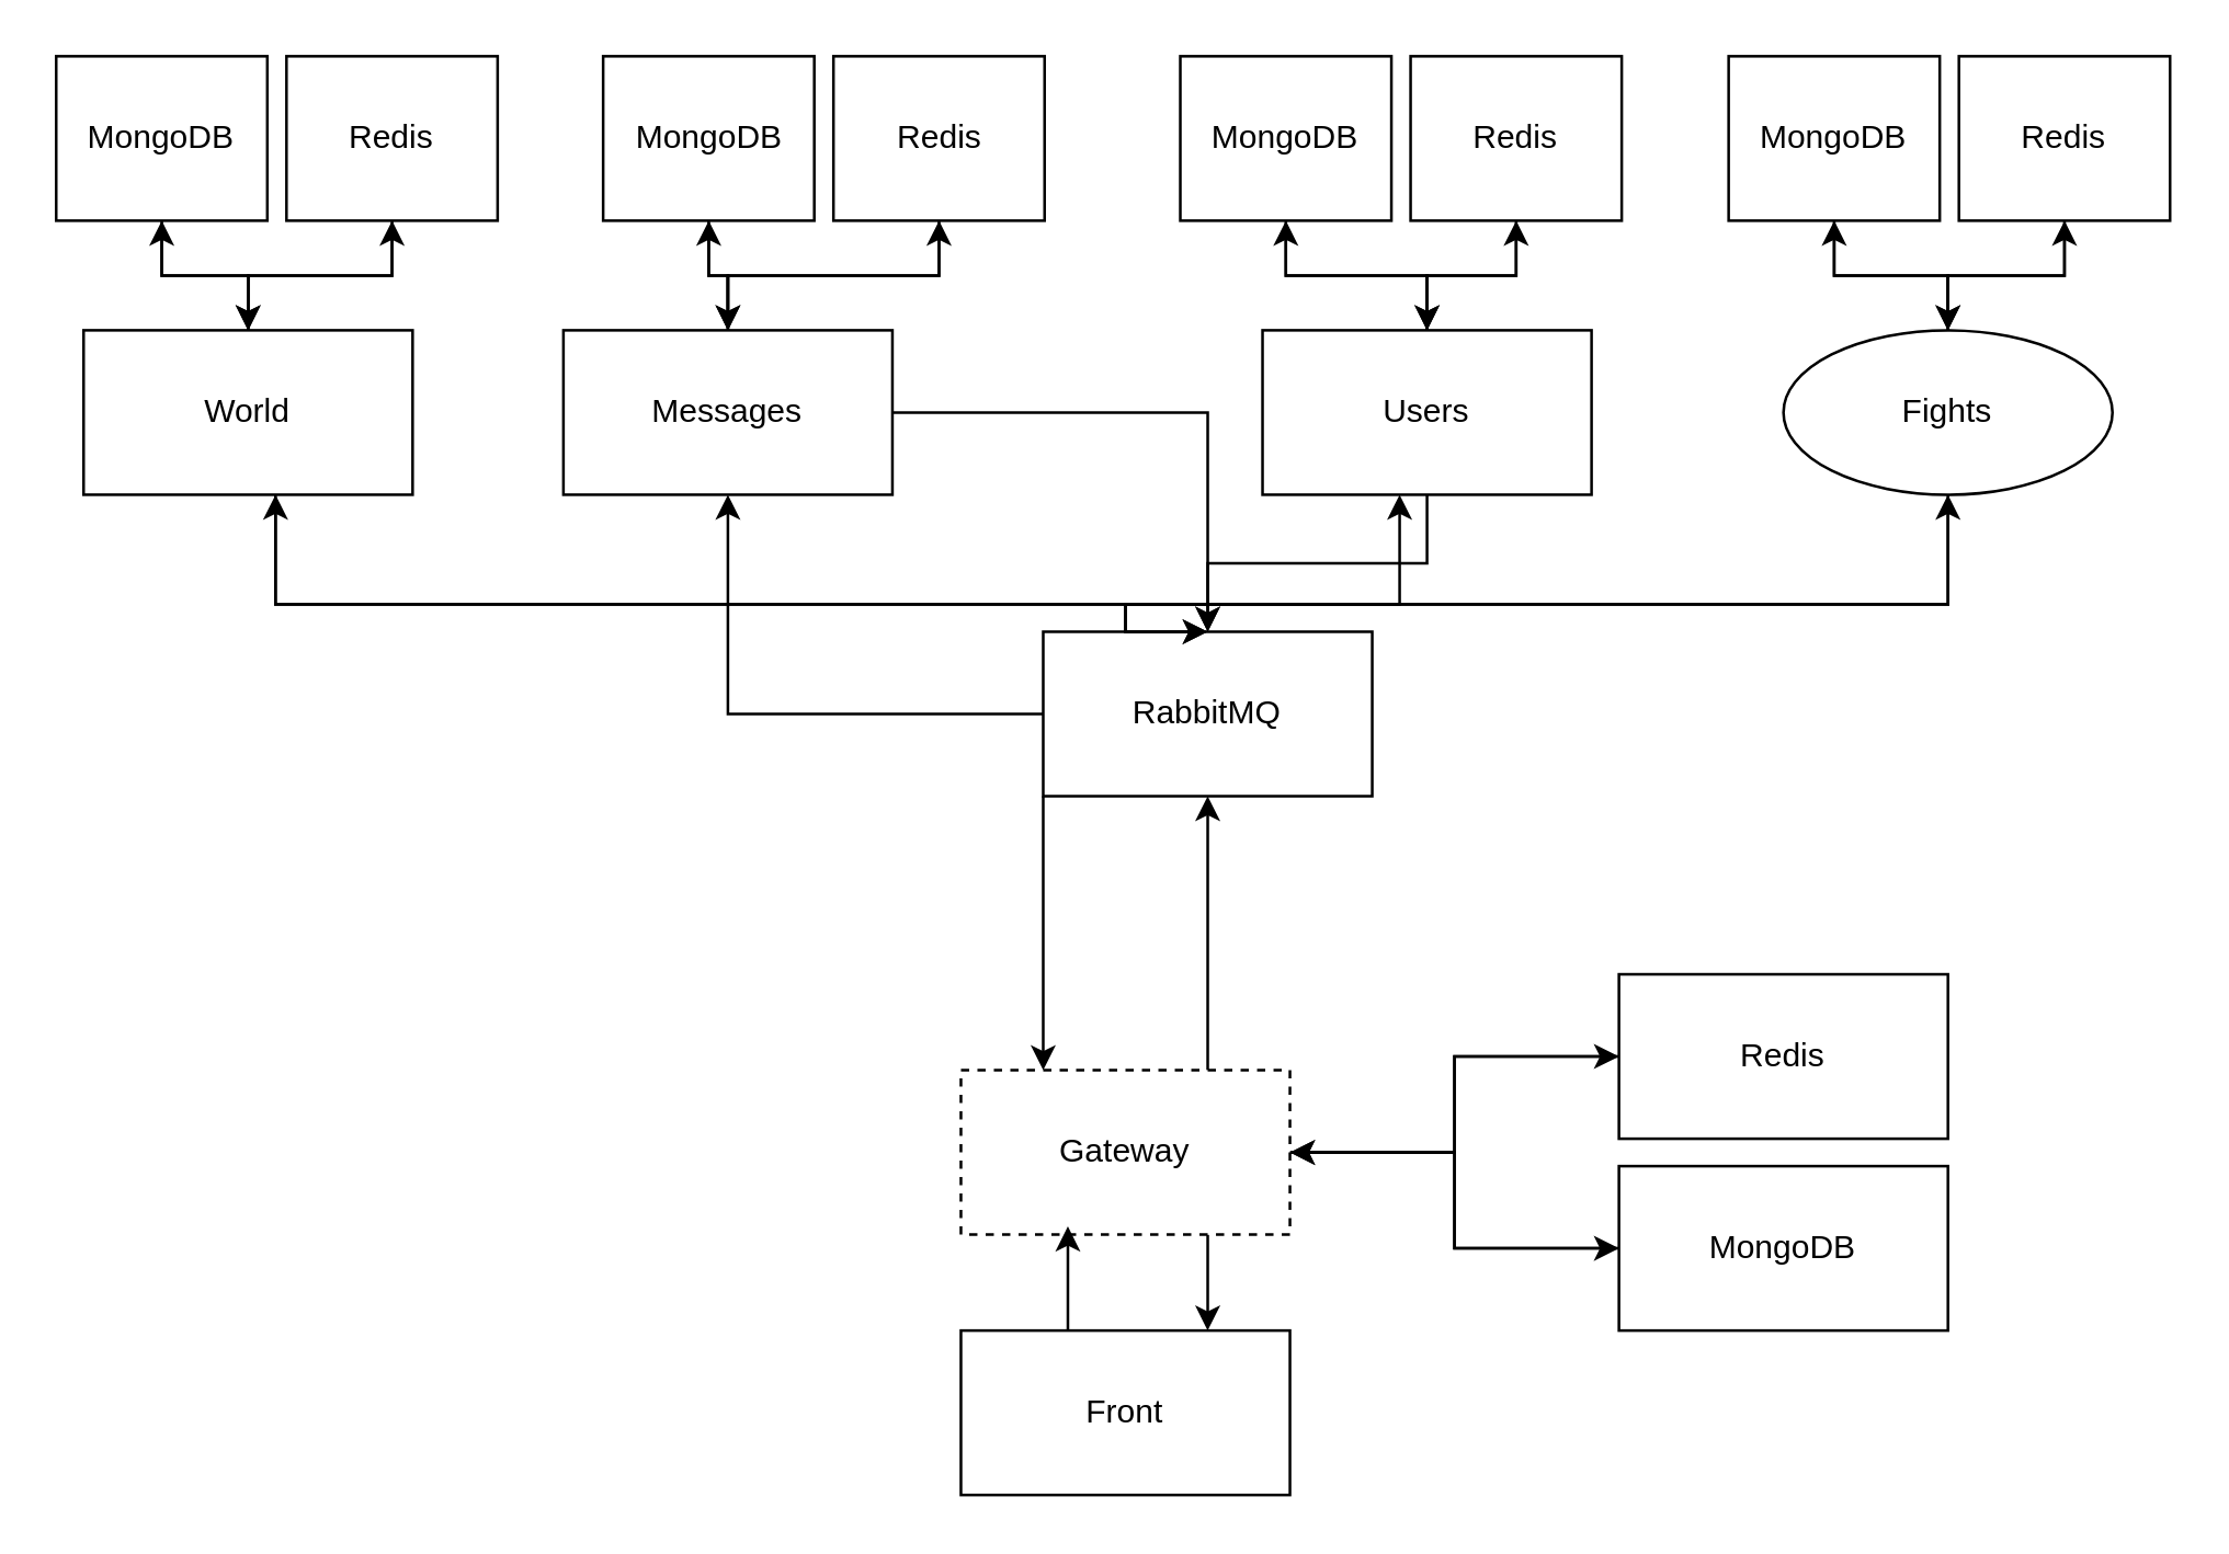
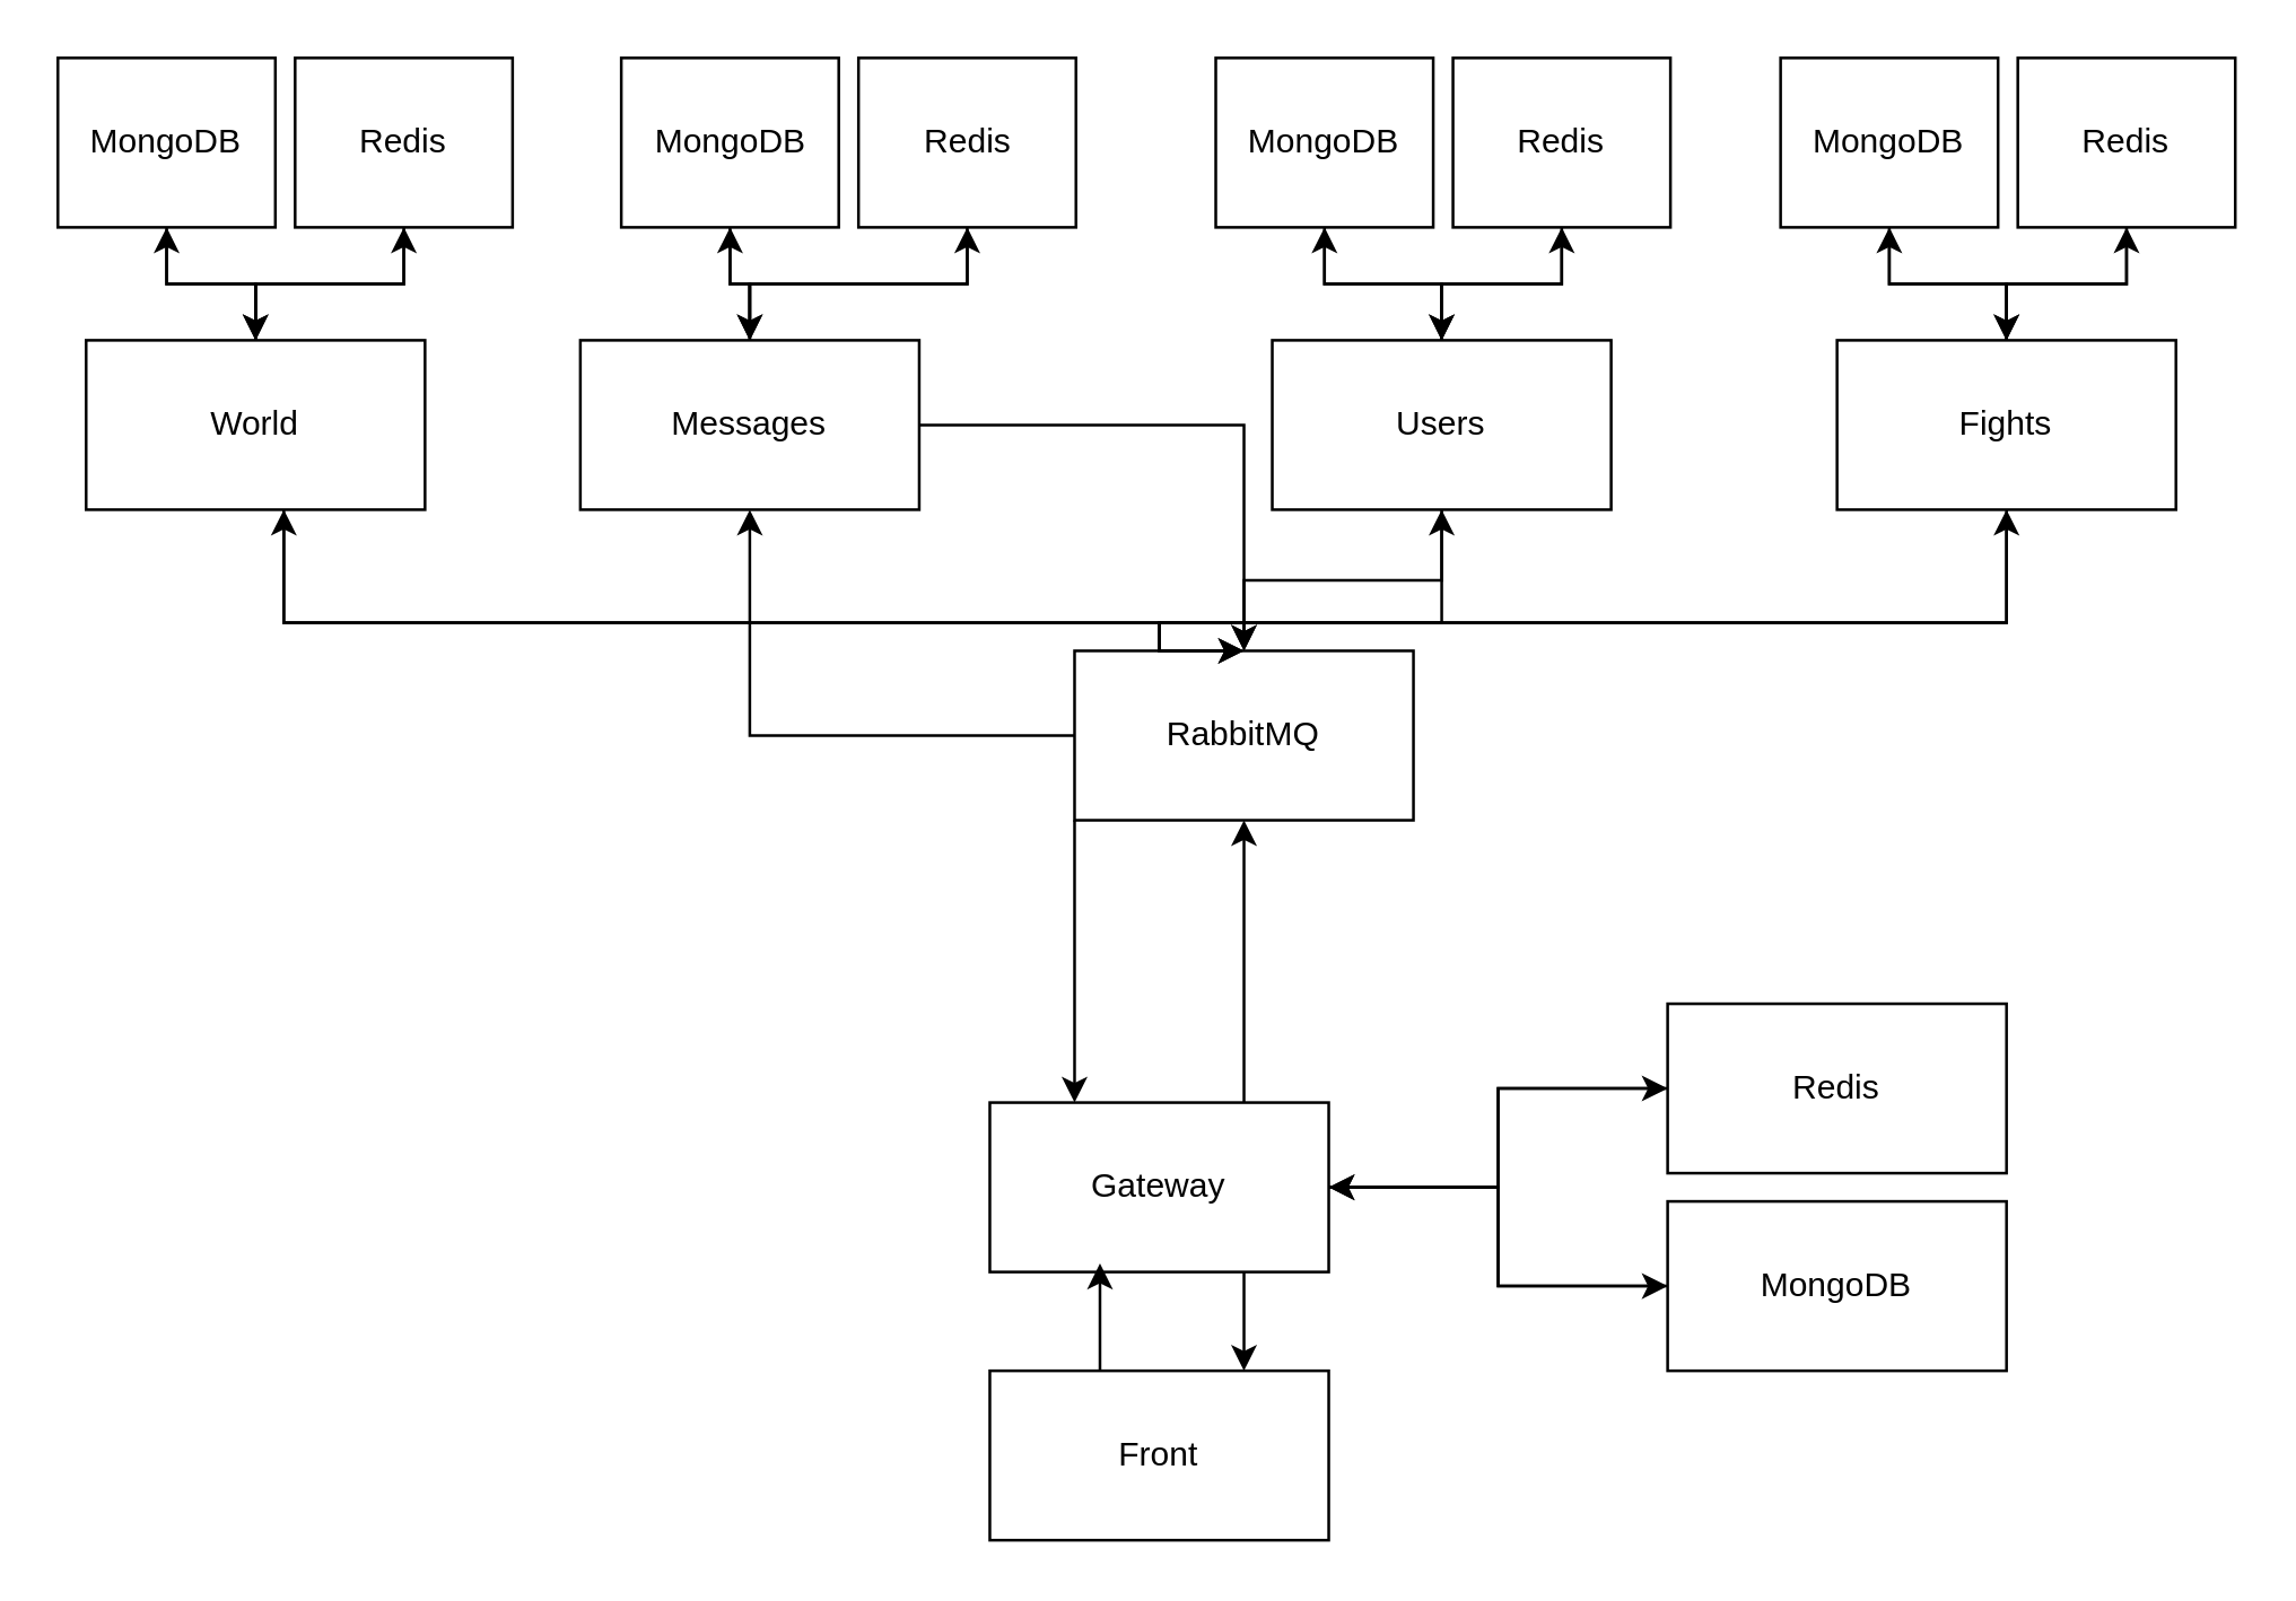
- <mxCell id="14" value="Users" style="rounded=0;whiteSpace=wrap;html=1;" parent="1" vertex="1"><mxGeometry x="460" y="120" width="120" height="60" as="geometry" /></mxCell>
+ <mxCell id="14" value="Users" style="rounded=0;whiteSpace=wrap;html=1;" parent="1" vertex="1"><mxGeometry x="450" y="120" width="120" height="60" as="geometry" /></mxCell>
- <mxCell id="38" value="Fights" style="ellipse;whiteSpace=wrap;html=1;" vertex="1" parent="1"><mxGeometry x="650" y="120" width="120" height="60" as="geometry" /></mxCell>
+ <mxCell id="38" value="Fights" style="rounded=0;whiteSpace=wrap;html=1;" vertex="1" parent="1"><mxGeometry x="650" y="120" width="120" height="60" as="geometry" /></mxCell>
- <mxCell id="6" value="Gateway" style="rounded=0;whiteSpace=wrap;html=1;dashed=1;" parent="1" vertex="1"><mxGeometry x="350" y="390" width="120" height="60" as="geometry" /></mxCell>
+ <mxCell id="6" value="Gateway" style="rounded=0;whiteSpace=wrap;html=1;" parent="1" vertex="1"><mxGeometry x="350" y="390" width="120" height="60" as="geometry" /></mxCell>
